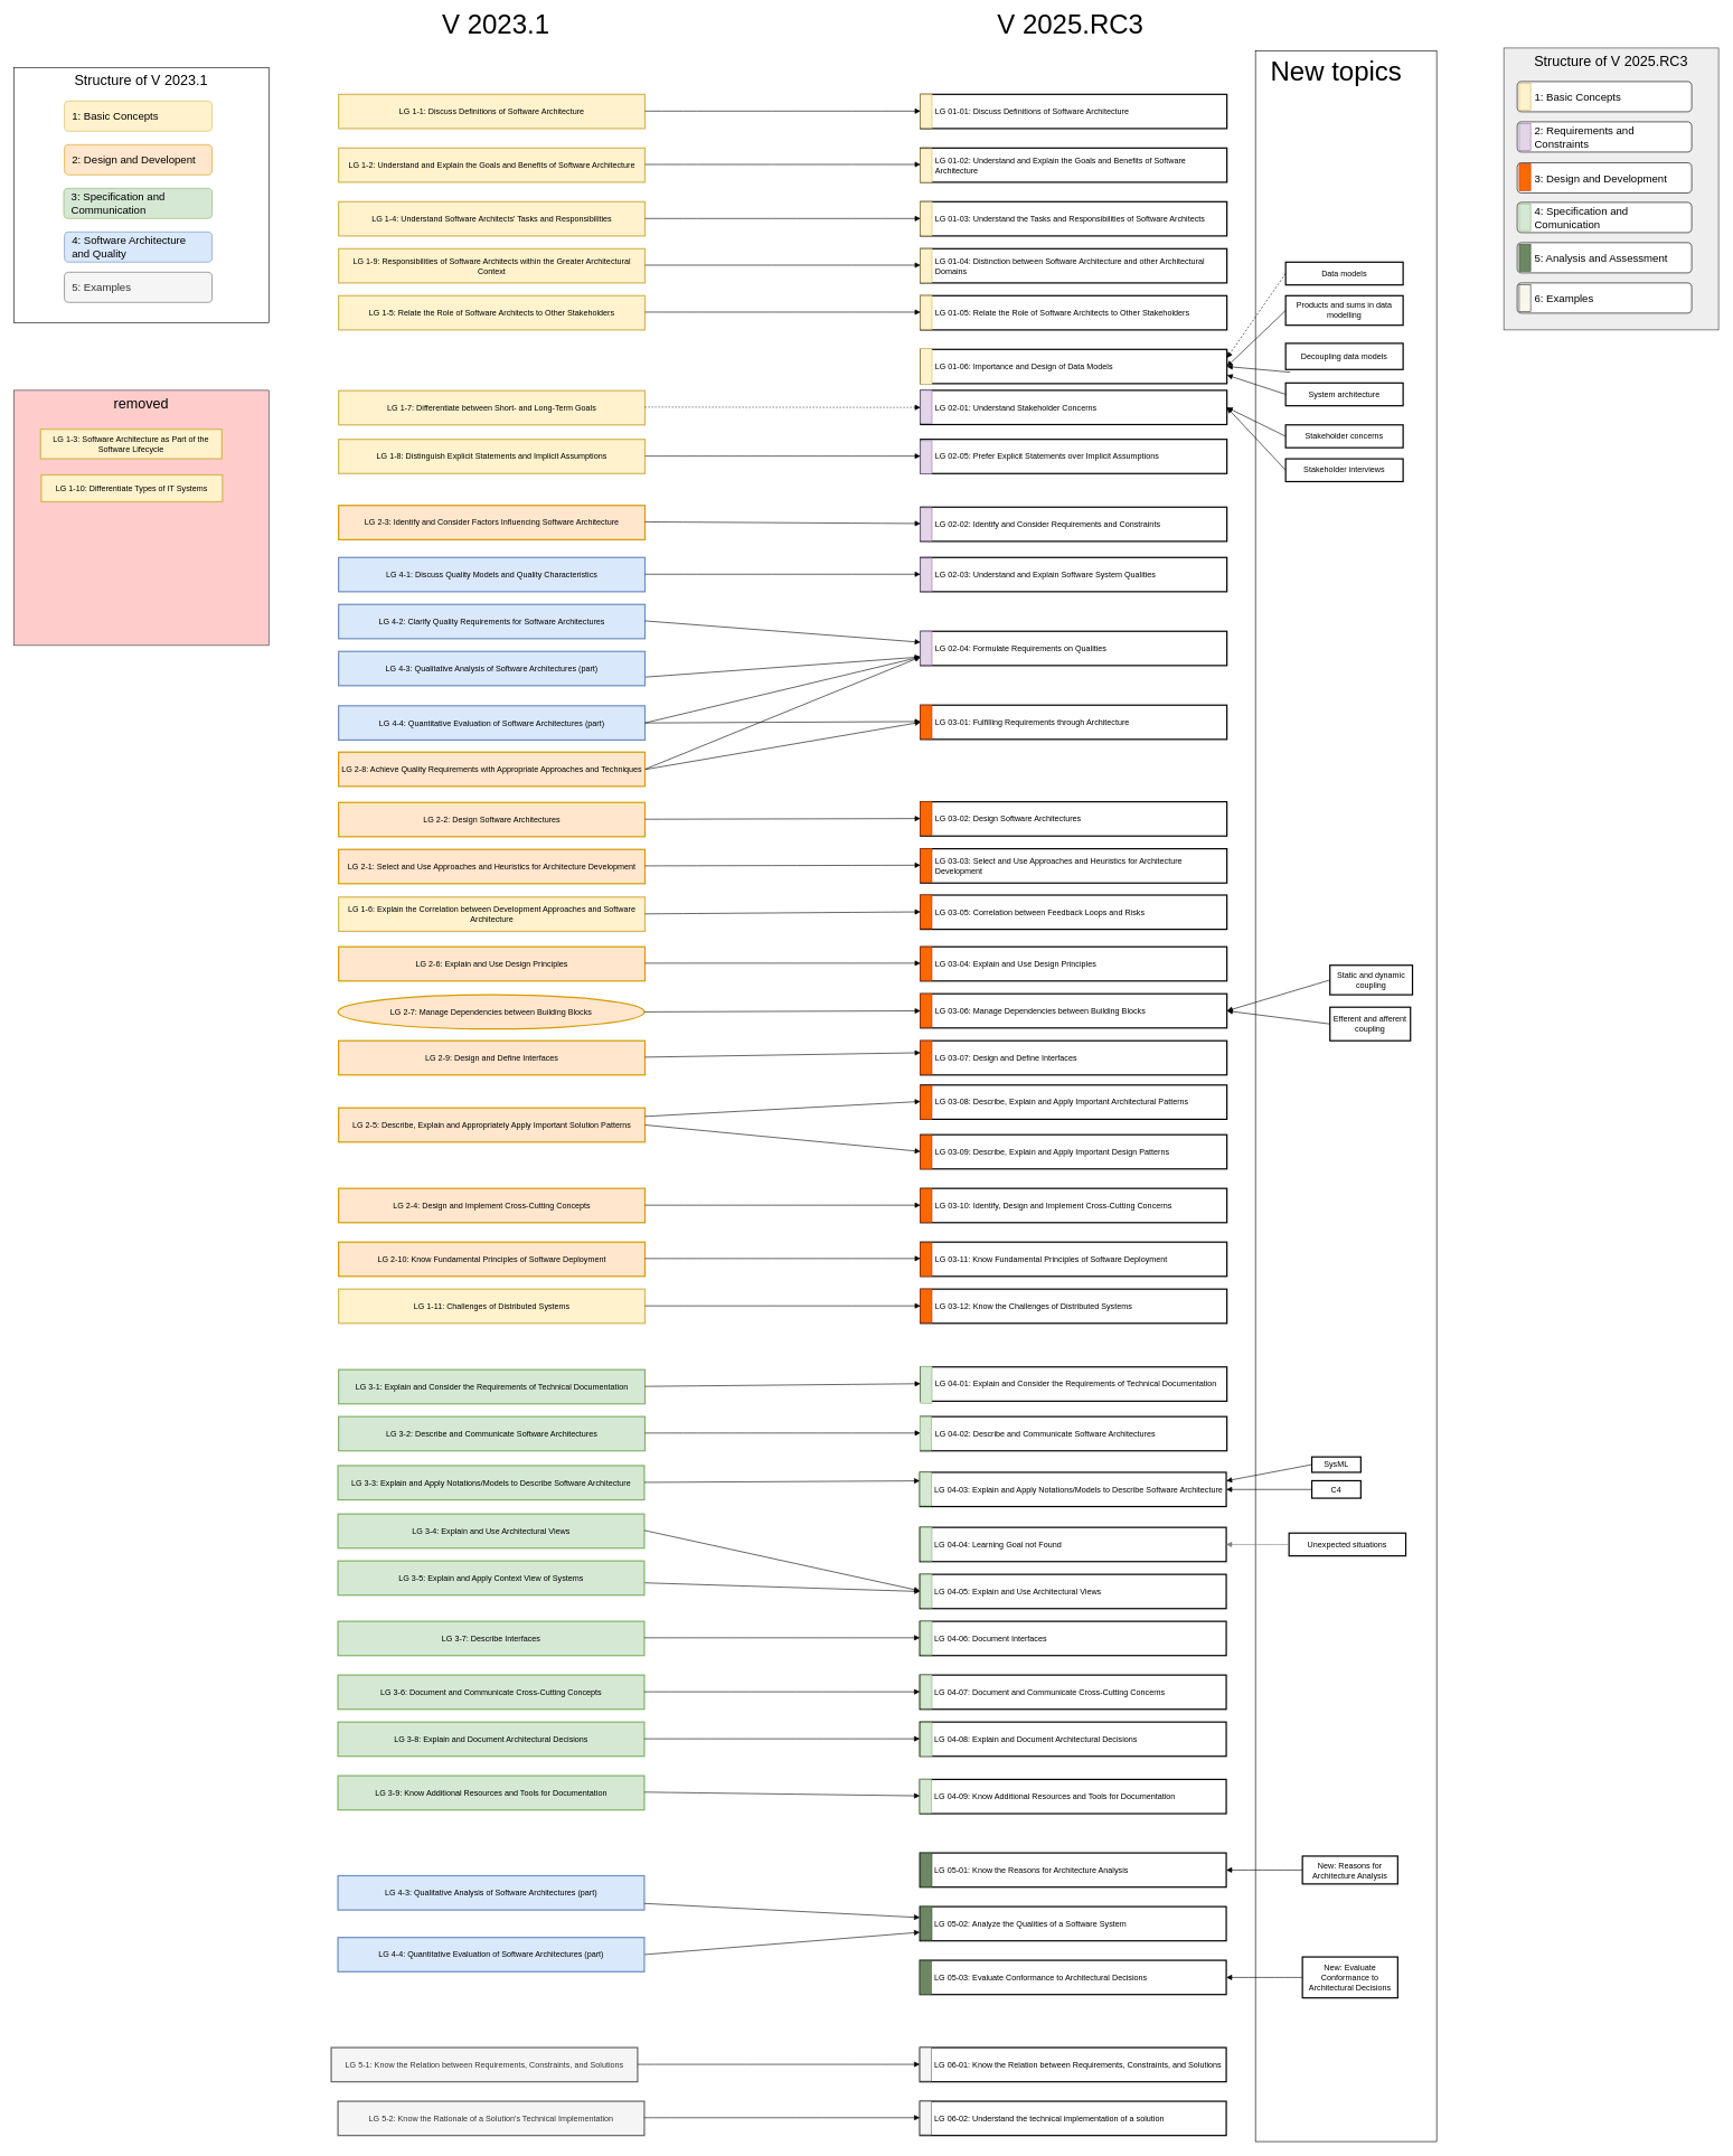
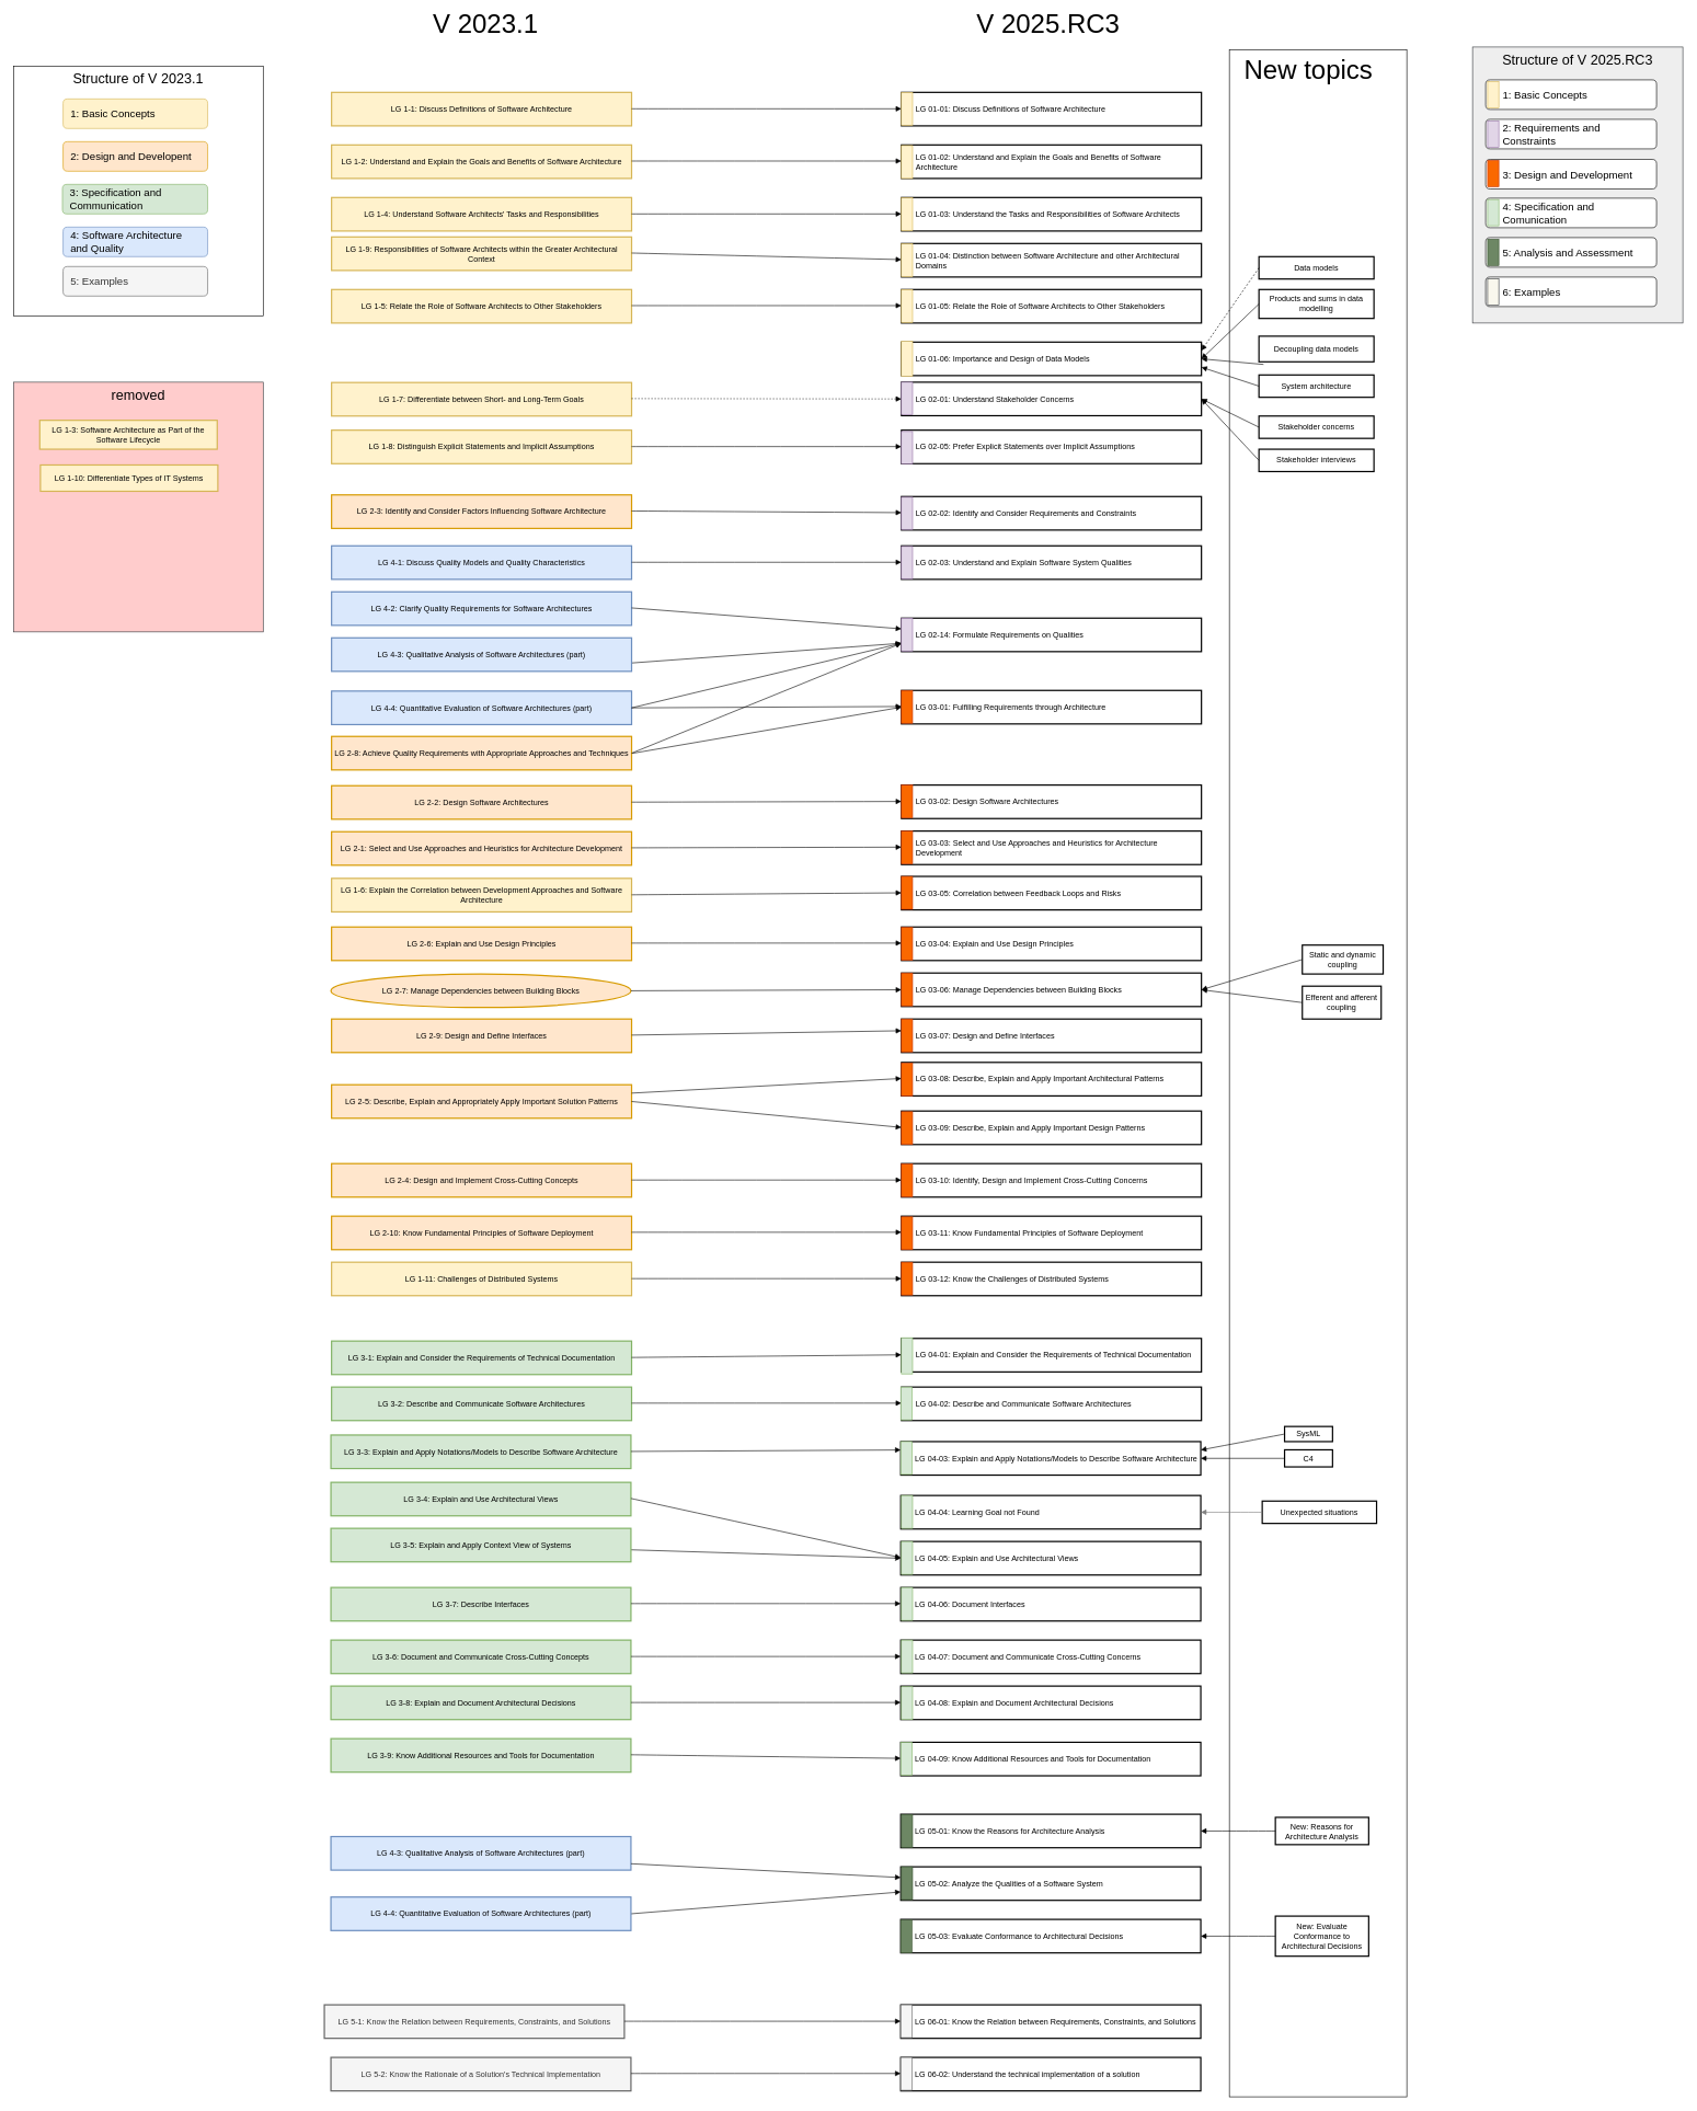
- <mxCell id="12" value="LG 1-9: Responsibilities of Software Architects within the Greater Architectural Context" style="whiteSpace=wrap;strokeWidth=2;fillColor=#fff2cc;strokeColor=#d6b656;" parent="1" vertex="1"><mxGeometry x="504" y="370" width="456.5" height="51" as="geometry" /></mxCell>
+ <mxCell id="12" value="LG 1-9: Responsibilities of Software Architects within the Greater Architectural Context" style="whiteSpace=wrap;strokeWidth=2;fillColor=#fff2cc;strokeColor=#d6b656;" parent="1" vertex="1"><mxGeometry x="504" y="360" width="456.5" height="51" as="geometry" /></mxCell>
- <mxCell id="46" value="LG 02-04: Formulate Requirements on Qualities" style="whiteSpace=wrap;strokeWidth=2;align=left;spacingLeft=20;" parent="1" vertex="1"><mxGeometry x="1371" y="940" width="456.5" height="51" as="geometry" /></mxCell>
+ <mxCell id="46" value="LG 02-14: Formulate Requirements on Qualities" style="whiteSpace=wrap;strokeWidth=2;align=left;spacingLeft=20;" parent="1" vertex="1"><mxGeometry x="1371" y="940" width="456.5" height="51" as="geometry" /></mxCell>
